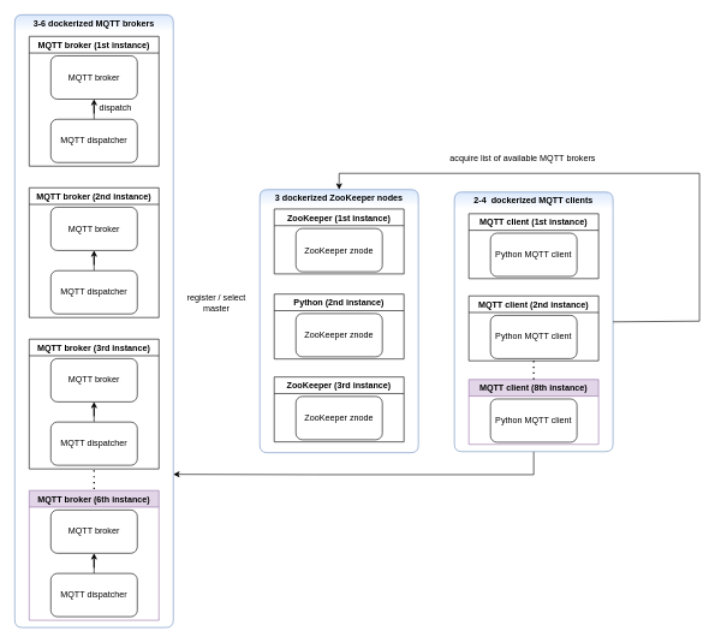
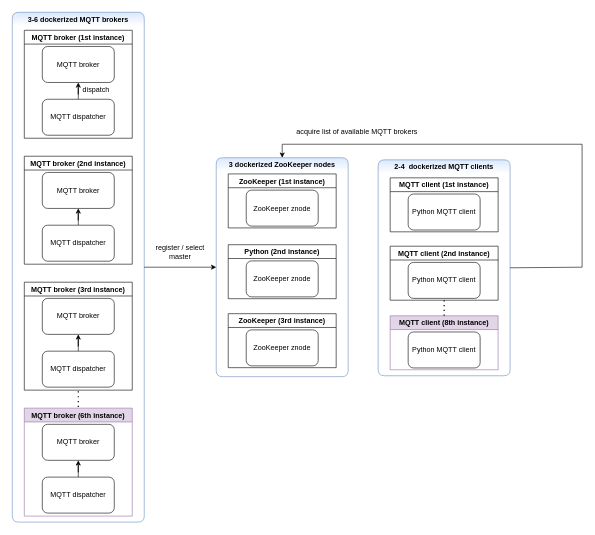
- <mxCell id="40" value="acquire list of available MQTT brokers" style="text;html=1;strokeColor=none;fillColor=none;align=center;verticalAlign=middle;whiteSpace=wrap;rounded=0;shadow=0;glass=0;" vertex="1" parent="1"><mxGeometry x="610" y="190" width="230" height="60" as="geometry" /></mxCell>
+ <mxCell id="40" value="acquire list of available MQTT brokers" style="text;html=1;strokeColor=none;fillColor=none;align=center;verticalAlign=middle;whiteSpace=wrap;rounded=0;shadow=0;glass=0;" vertex="1" parent="1"><mxGeometry x="480" y="190" width="230" height="60" as="geometry" /></mxCell>
+ <mxCell id="21" style="edgeStyle=orthogonalEdgeStyle;rounded=0;orthogonalLoop=1;jettySize=auto;html=1;exitX=0;exitY=0.5;exitDx=0;exitDy=0;entryX=1;entryY=0.5;entryDx=0;entryDy=0;startArrow=classic;startFill=1;endArrow=none;endFill=0;" edge="1" parent="1" source="22" target="15"><mxGeometry relative="1" as="geometry" /></mxCell>
- <mxCell id="30" style="edgeStyle=orthogonalEdgeStyle;rounded=0;orthogonalLoop=1;jettySize=auto;html=1;exitX=0.5;exitY=1;exitDx=0;exitDy=0;startArrow=none;startFill=0;endArrow=classic;endFill=1;entryX=1;entryY=0.75;entryDx=0;entryDy=0;" edge="1" parent="1" source="31" target="15"><mxGeometry relative="1" as="geometry"><mxPoint x="300" y="820" as="targetPoint" /><Array as="points"><mxPoint x="740" y="658" /><mxPoint x="435" y="658" /></Array></mxGeometry></mxCell>
